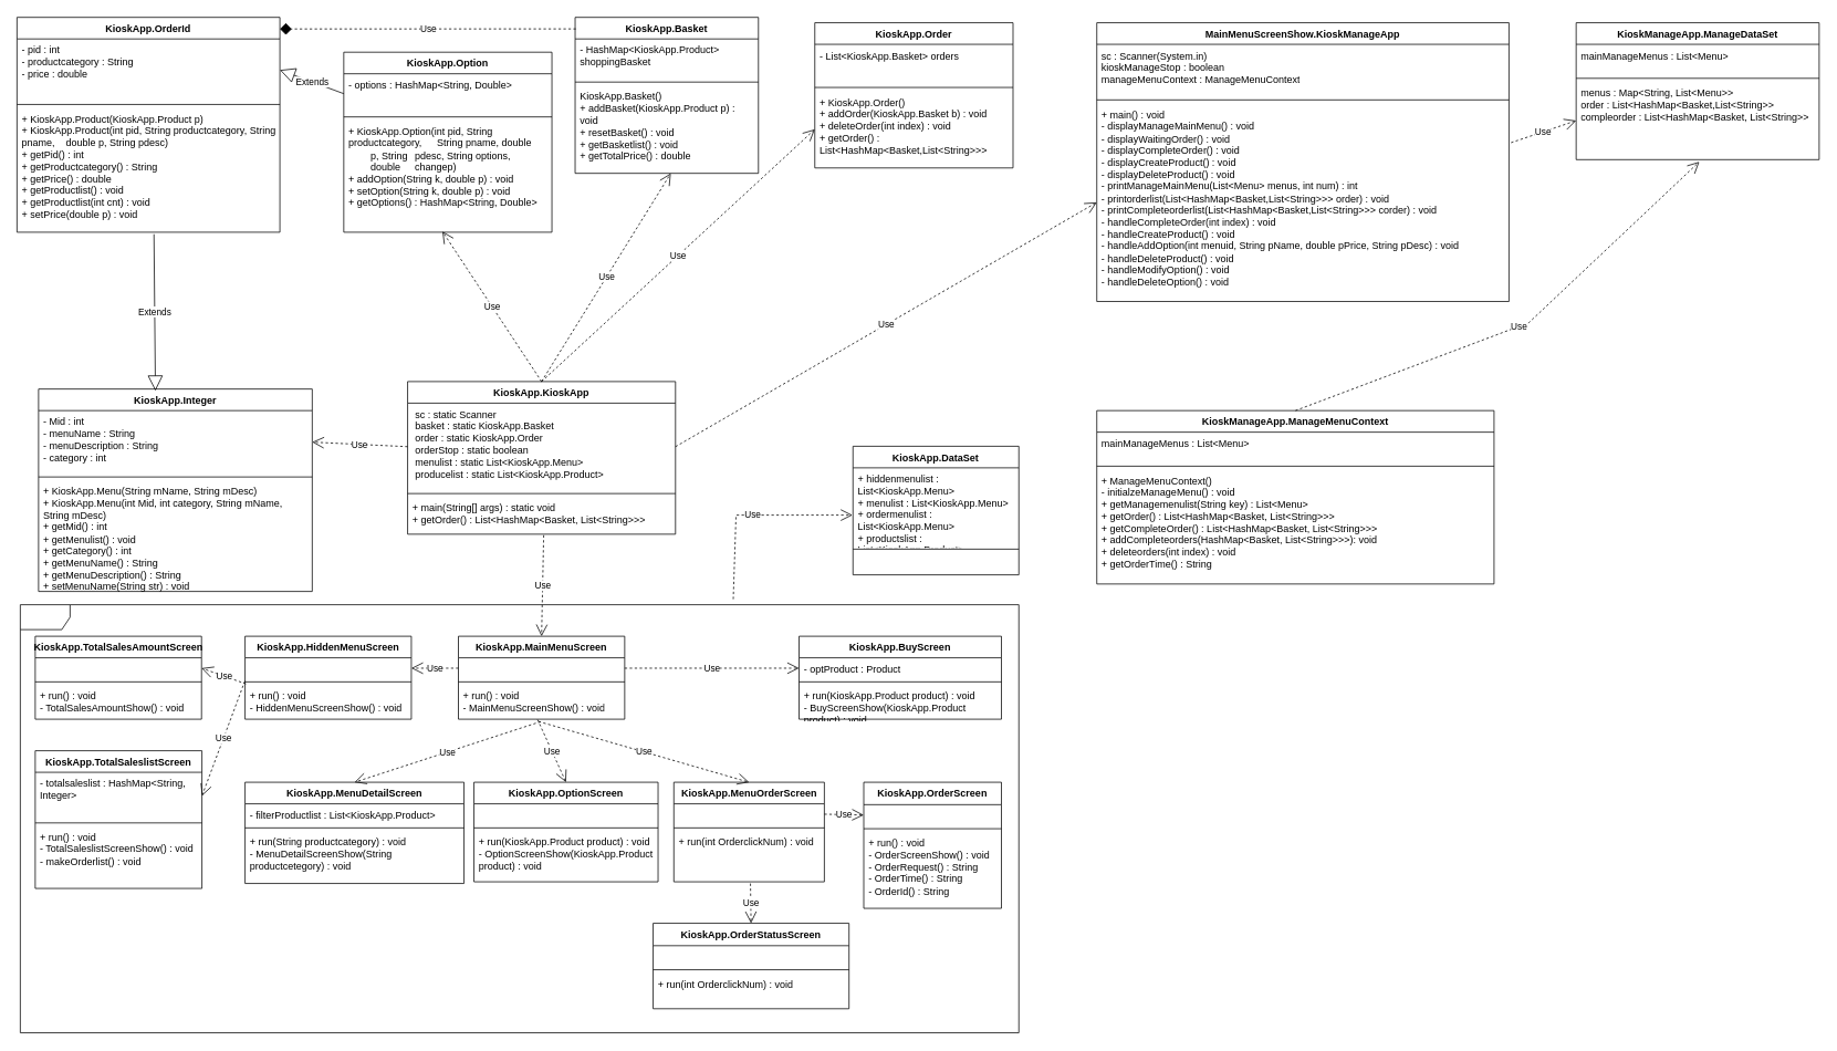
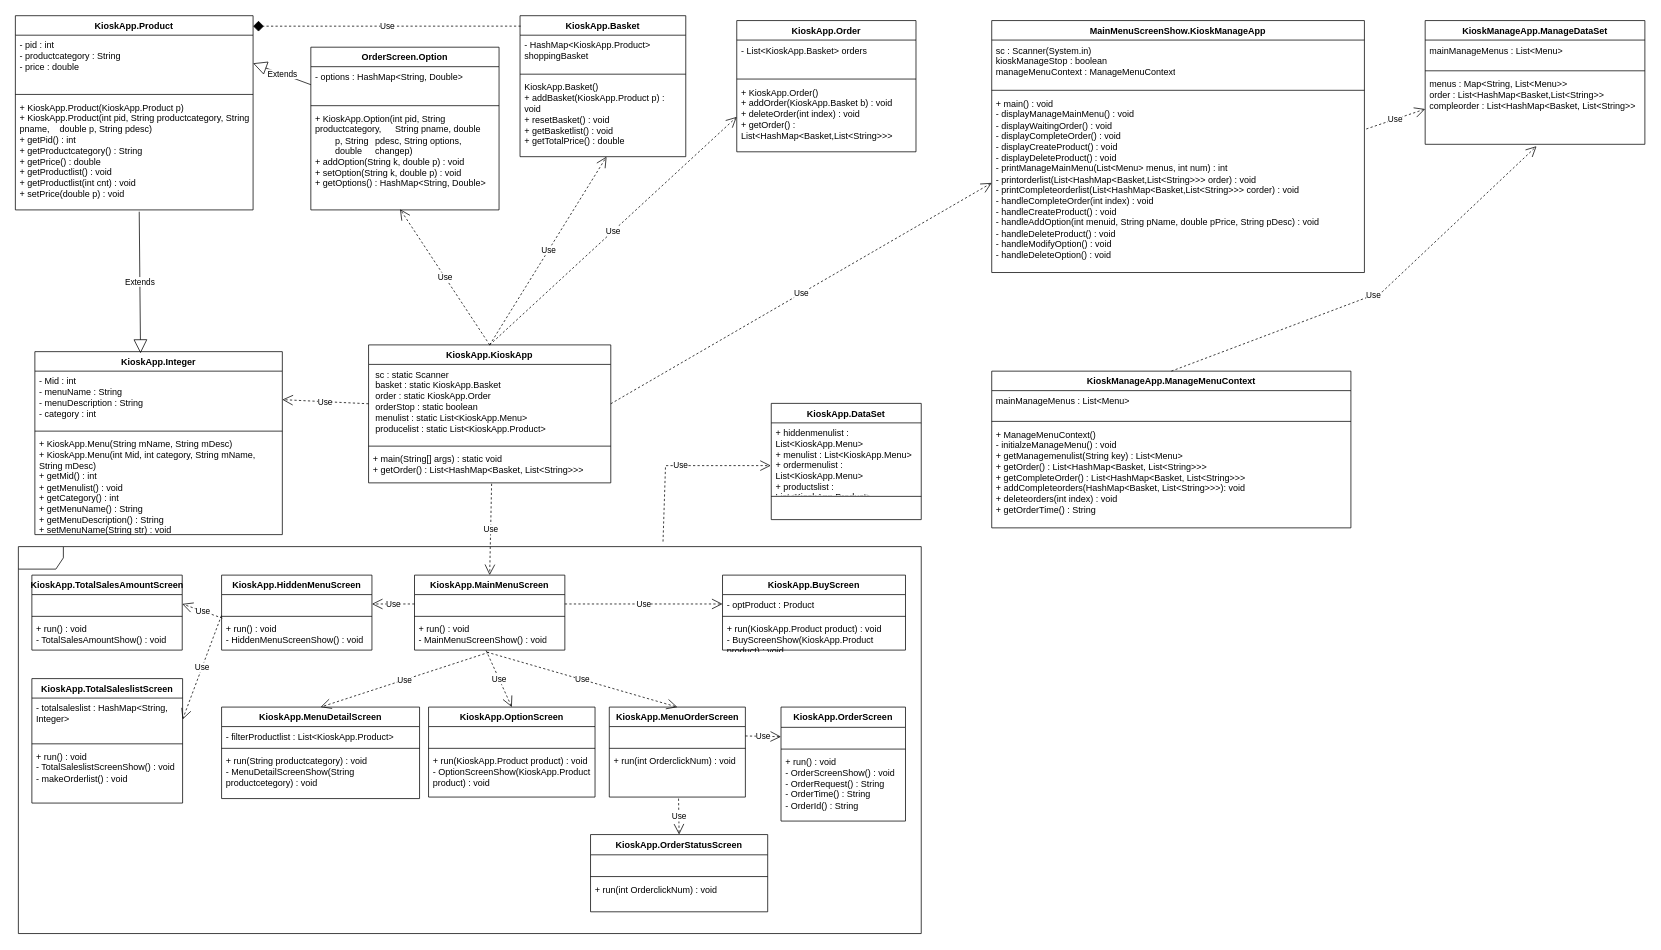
- <mxCell id="6" value="KioskApp.OrderId" style="swimlane;fontStyle=1;align=center;verticalAlign=top;childLayout=stackLayout;horizontal=1;startSize=26;horizontalStack=0;resizeParent=1;resizeParentMax=0;resizeLast=0;collapsible=1;marginBottom=0;whiteSpace=wrap;html=1;" parent="1" vertex="1"><mxGeometry x="20" y="20" width="317" height="259" as="geometry" /></mxCell>
+ <mxCell id="6" value="KioskApp.Product" style="swimlane;fontStyle=1;align=center;verticalAlign=top;childLayout=stackLayout;horizontal=1;startSize=26;horizontalStack=0;resizeParent=1;resizeParentMax=0;resizeLast=0;collapsible=1;marginBottom=0;whiteSpace=wrap;html=1;" parent="1" vertex="1"><mxGeometry x="20" y="20" width="317" height="259" as="geometry" /></mxCell>
- <mxCell id="27" value="KioskApp.Option" style="swimlane;fontStyle=1;align=center;verticalAlign=top;childLayout=stackLayout;horizontal=1;startSize=26;horizontalStack=0;resizeParent=1;resizeParentMax=0;resizeLast=0;collapsible=1;marginBottom=0;whiteSpace=wrap;html=1;" parent="1" vertex="1"><mxGeometry x="414" y="62" width="251" height="217" as="geometry" /></mxCell>
+ <mxCell id="27" value="OrderScreen.Option" style="swimlane;fontStyle=1;align=center;verticalAlign=top;childLayout=stackLayout;horizontal=1;startSize=26;horizontalStack=0;resizeParent=1;resizeParentMax=0;resizeLast=0;collapsible=1;marginBottom=0;whiteSpace=wrap;html=1;" parent="1" vertex="1"><mxGeometry x="414" y="62" width="251" height="217" as="geometry" /></mxCell>
